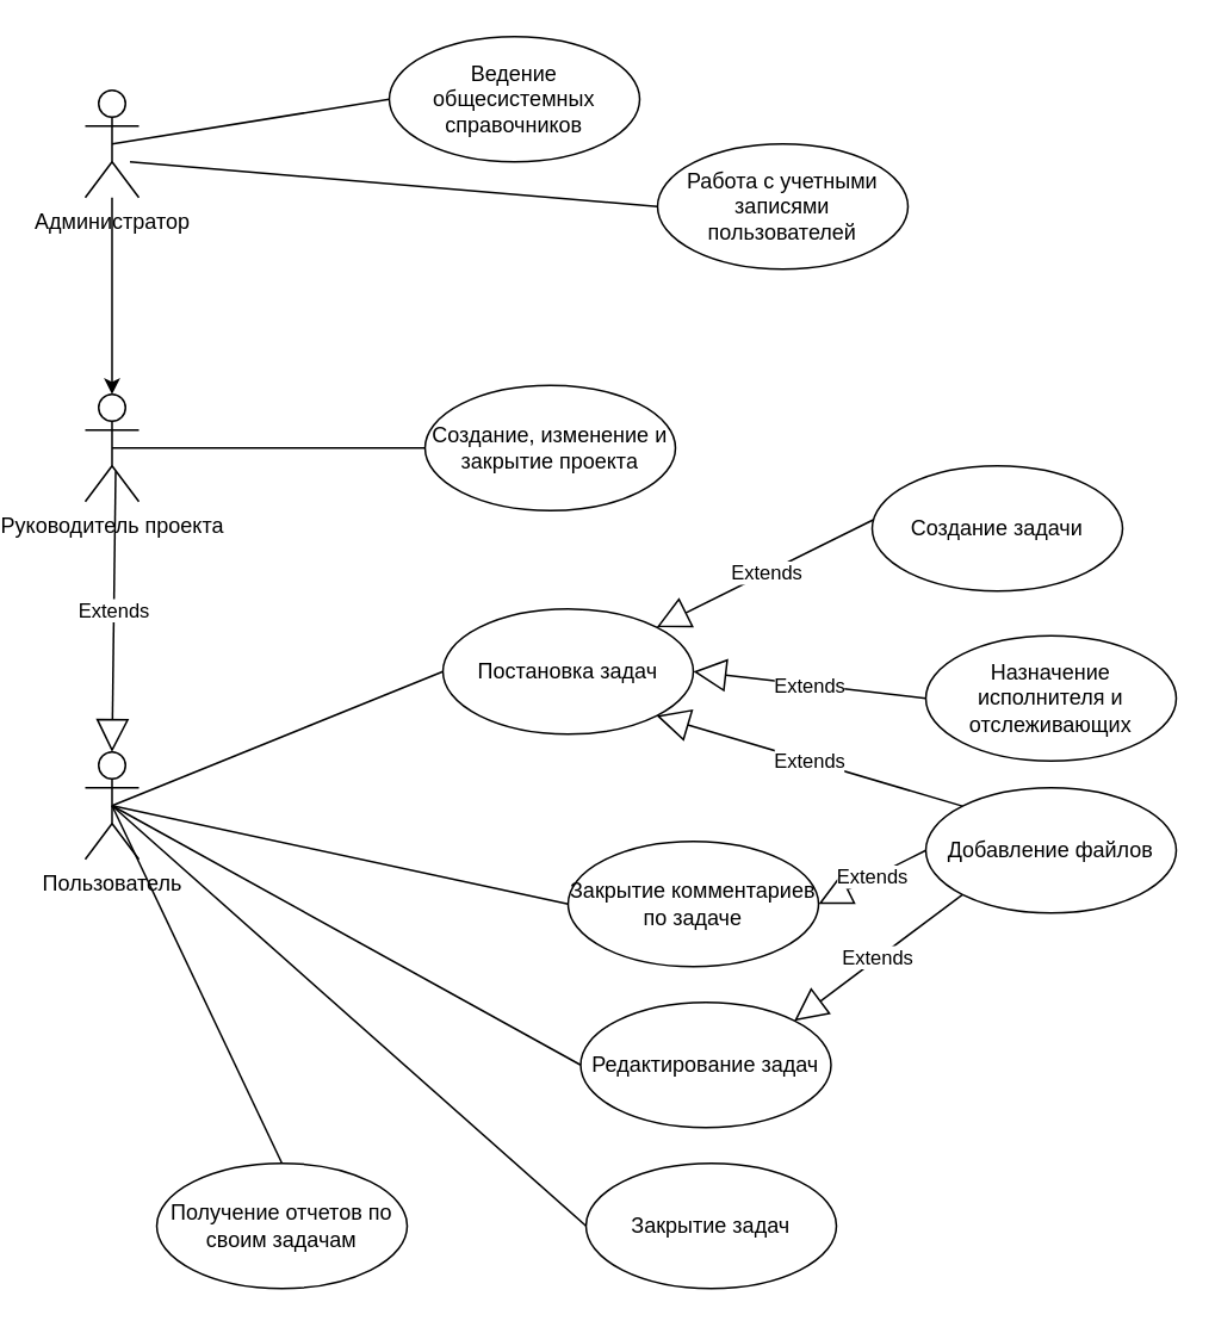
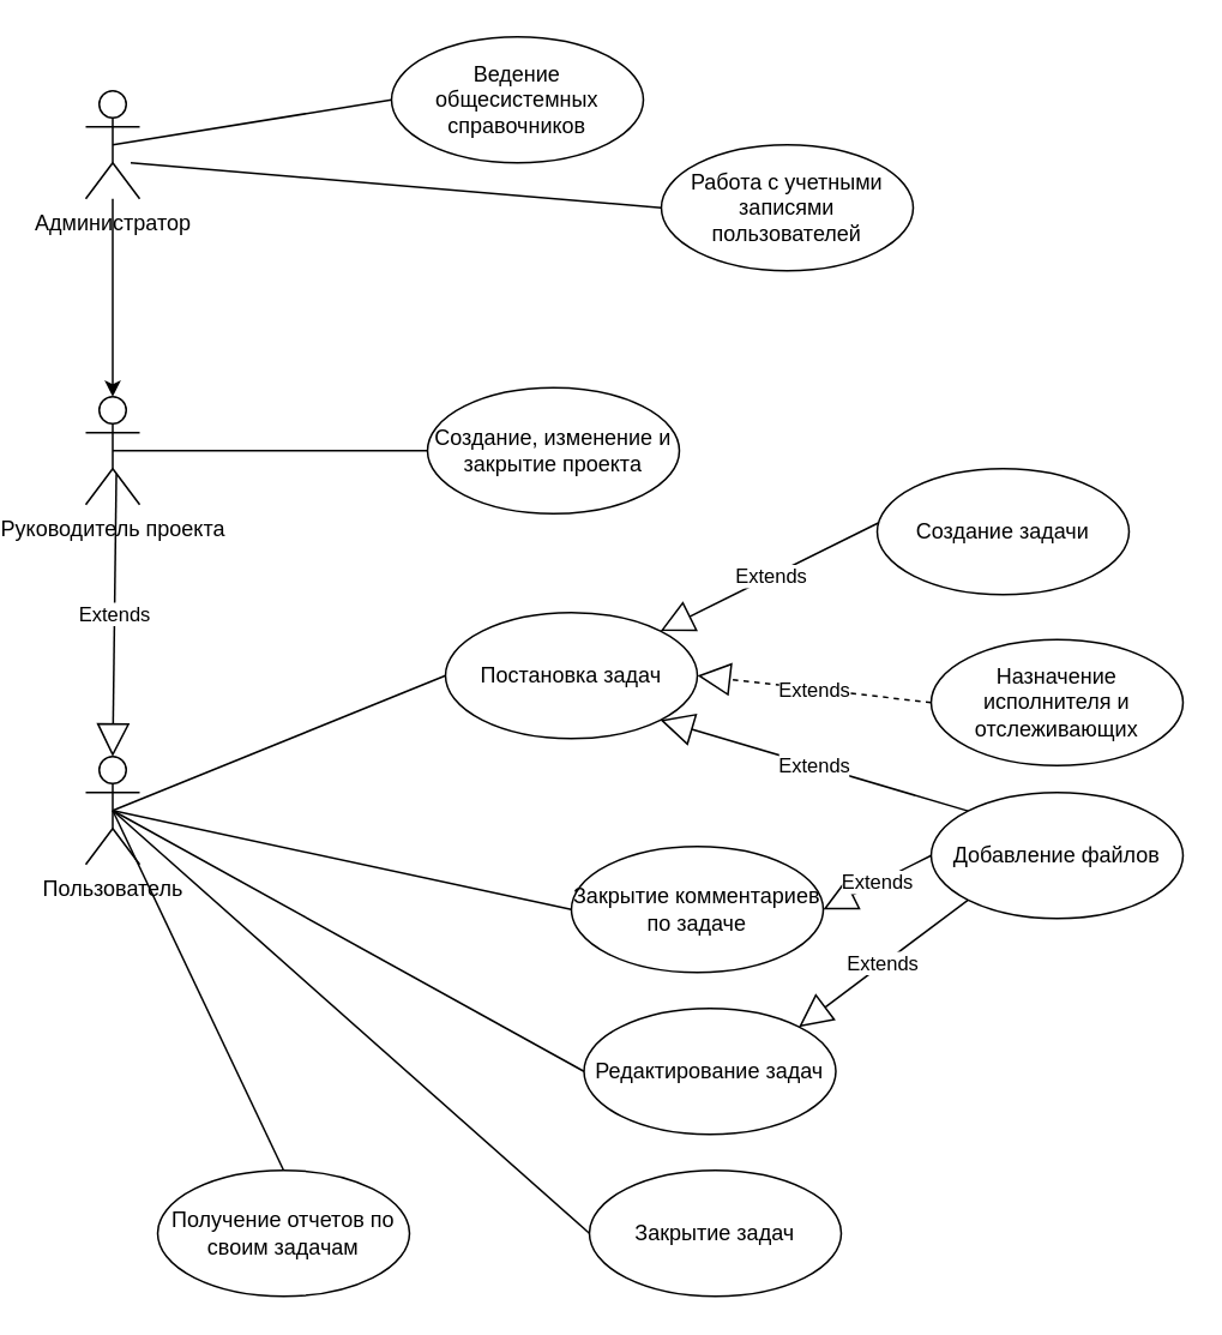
- <mxCell id="26" value="Extends" style="endArrow=block;endSize=16;endFill=0;html=1;rounded=0;exitX=0;exitY=0.5;exitDx=0;exitDy=0;entryX=1;entryY=0.5;entryDx=0;entryDy=0;" edge="1" parent="1" source="25" target="10"><mxGeometry width="160" relative="1" as="geometry"><mxPoint x="412.94" y="323.98" as="sourcePoint" /><mxPoint x="349.497" y="360.251" as="targetPoint" /></mxGeometry></mxCell>
+ <mxCell id="26" value="Extends" style="endArrow=block;endSize=16;endFill=0;html=1;rounded=0;exitX=0;exitY=0.5;exitDx=0;exitDy=0;entryX=1;entryY=0.5;entryDx=0;entryDy=0;dashed=1;" edge="1" parent="1" source="25" target="10"><mxGeometry width="160" relative="1" as="geometry"><mxPoint x="412.94" y="323.98" as="sourcePoint" /><mxPoint x="349.497" y="360.251" as="targetPoint" /></mxGeometry></mxCell>
